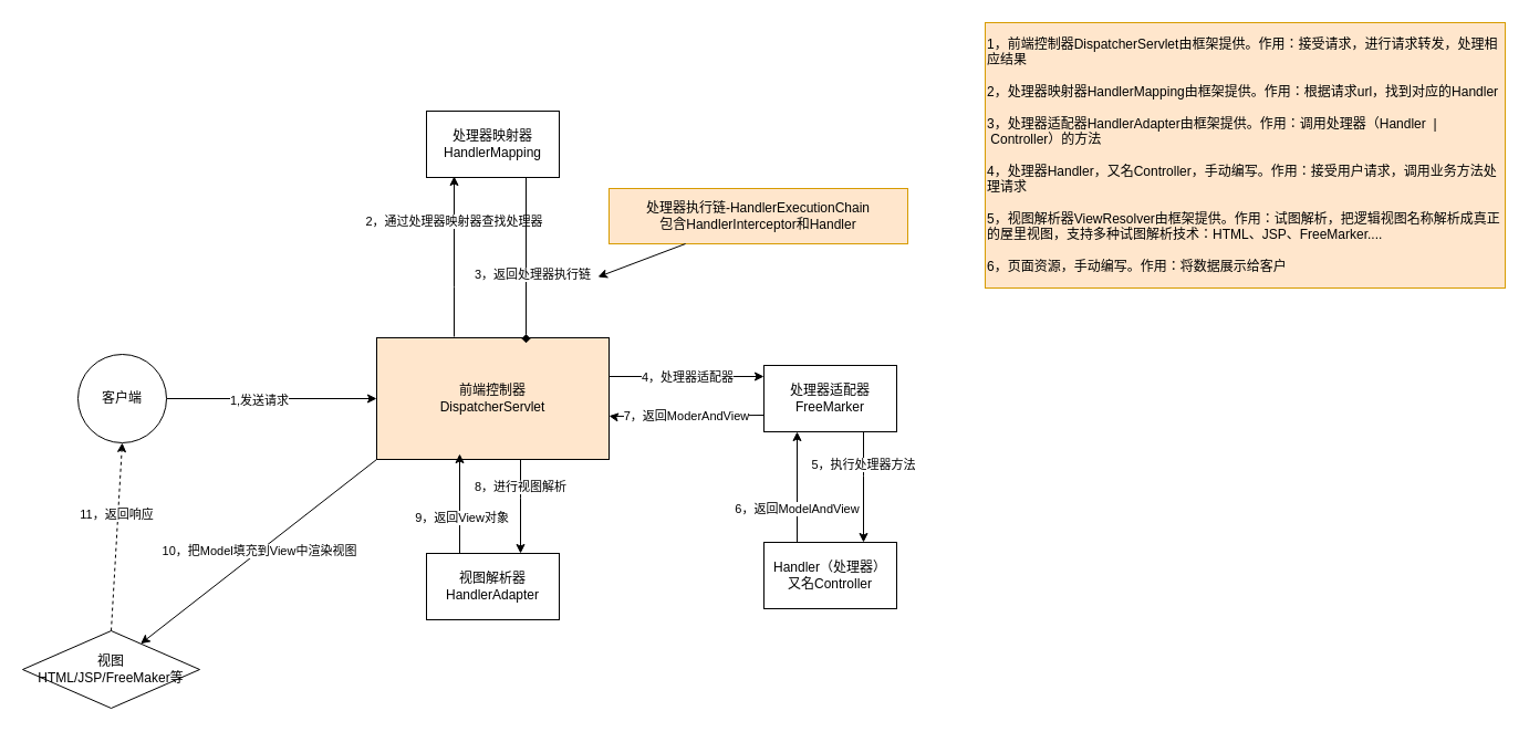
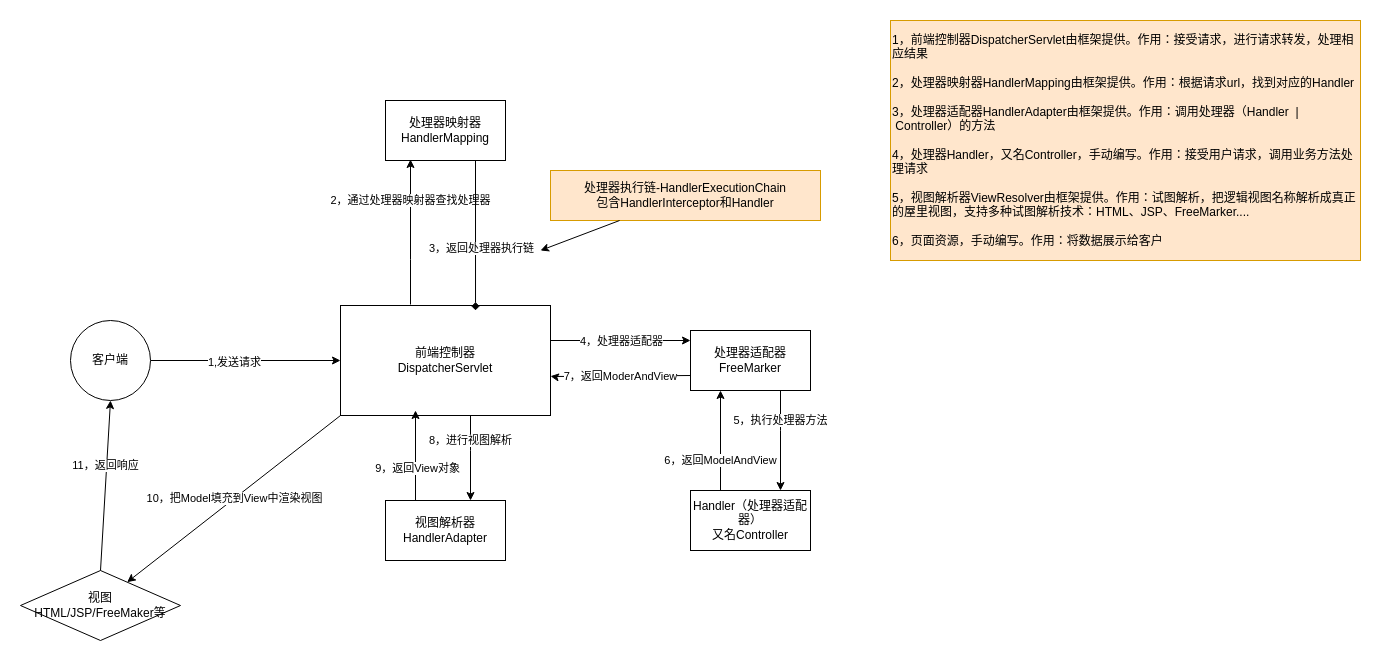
- <mxCell id="9" value="前端控制器&lt;br&gt;DispatcherServlet" style="whiteSpace=wrap;html=1;fillColor=#ffe6cc;" vertex="1" parent="1"><mxGeometry x="340" y="305" width="210" height="110" as="geometry" /></mxCell>
+ <mxCell id="9" value="前端控制器&lt;br&gt;DispatcherServlet" style="whiteSpace=wrap;html=1;" vertex="1" parent="1"><mxGeometry x="340" y="305" width="210" height="110" as="geometry" /></mxCell>
- <mxCell id="25" value="" style="endArrow=classic;html=1;rounded=0;exitX=0.5;exitY=0;exitDx=0;exitDy=0;entryX=0.5;entryY=1;entryDx=0;entryDy=0;dashed=1;" edge="1" parent="1" source="23" target="4"><mxGeometry width="50" height="50" relative="1" as="geometry"><mxPoint x="70" y="490" as="sourcePoint" /><mxPoint x="120" y="440" as="targetPoint" /></mxGeometry></mxCell>
+ <mxCell id="25" value="" style="endArrow=classic;html=1;rounded=0;exitX=0.5;exitY=0;exitDx=0;exitDy=0;entryX=0.5;entryY=1;entryDx=0;entryDy=0;" edge="1" parent="1" source="23" target="4"><mxGeometry width="50" height="50" relative="1" as="geometry"><mxPoint x="70" y="490" as="sourcePoint" /><mxPoint x="120" y="440" as="targetPoint" /></mxGeometry></mxCell>
- <mxCell id="18" value="Handler（处理器）&lt;br&gt;又名Controller" style="whiteSpace=wrap;html=1;" vertex="1" parent="1"><mxGeometry x="690" y="490" width="120" height="60" as="geometry" /></mxCell>
+ <mxCell id="18" value="Handler（处理器适配器）&lt;br&gt;又名Controller" style="whiteSpace=wrap;html=1;" vertex="1" parent="1"><mxGeometry x="690" y="490" width="120" height="60" as="geometry" /></mxCell>
